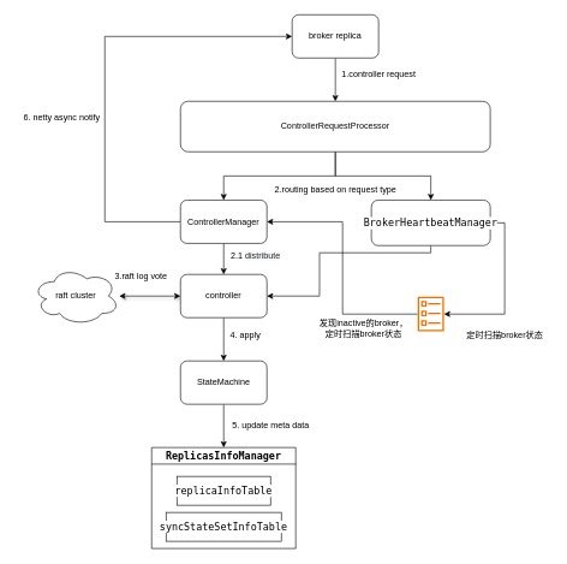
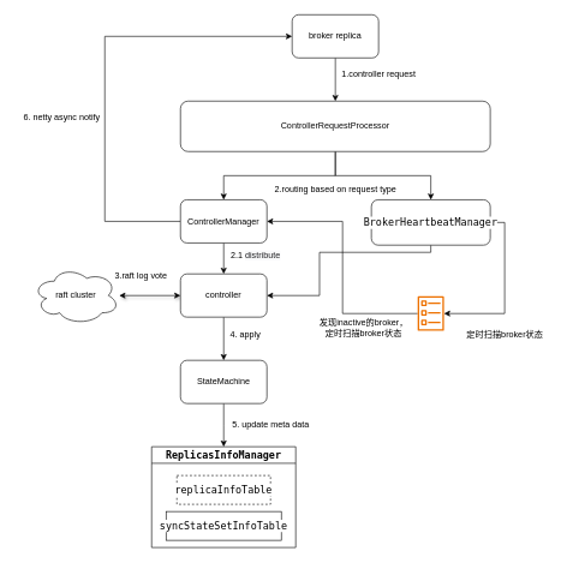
- <mxCell id="26" value="&lt;div style=&quot;background-color: rgb(255, 255, 255);&quot;&gt;&lt;pre style=&quot;font-family: &amp;quot;JetBrains Mono&amp;quot;, monospace; font-size: 10.5pt;&quot;&gt;replicaInfoTable&lt;/pre&gt;&lt;/div&gt;" style="rounded=0;whiteSpace=wrap;html=1;" vertex="1" parent="25"><mxGeometry x="35" y="40" width="130" height="40" as="geometry" /></mxCell>
+ <mxCell id="26" value="&lt;div style=&quot;background-color: rgb(255, 255, 255);&quot;&gt;&lt;pre style=&quot;font-family: &amp;quot;JetBrains Mono&amp;quot;, monospace; font-size: 10.5pt;&quot;&gt;replicaInfoTable&lt;/pre&gt;&lt;/div&gt;" style="rounded=0;whiteSpace=wrap;html=1;dashed=1;" vertex="1" parent="25"><mxGeometry x="35" y="40" width="130" height="40" as="geometry" /></mxCell>
